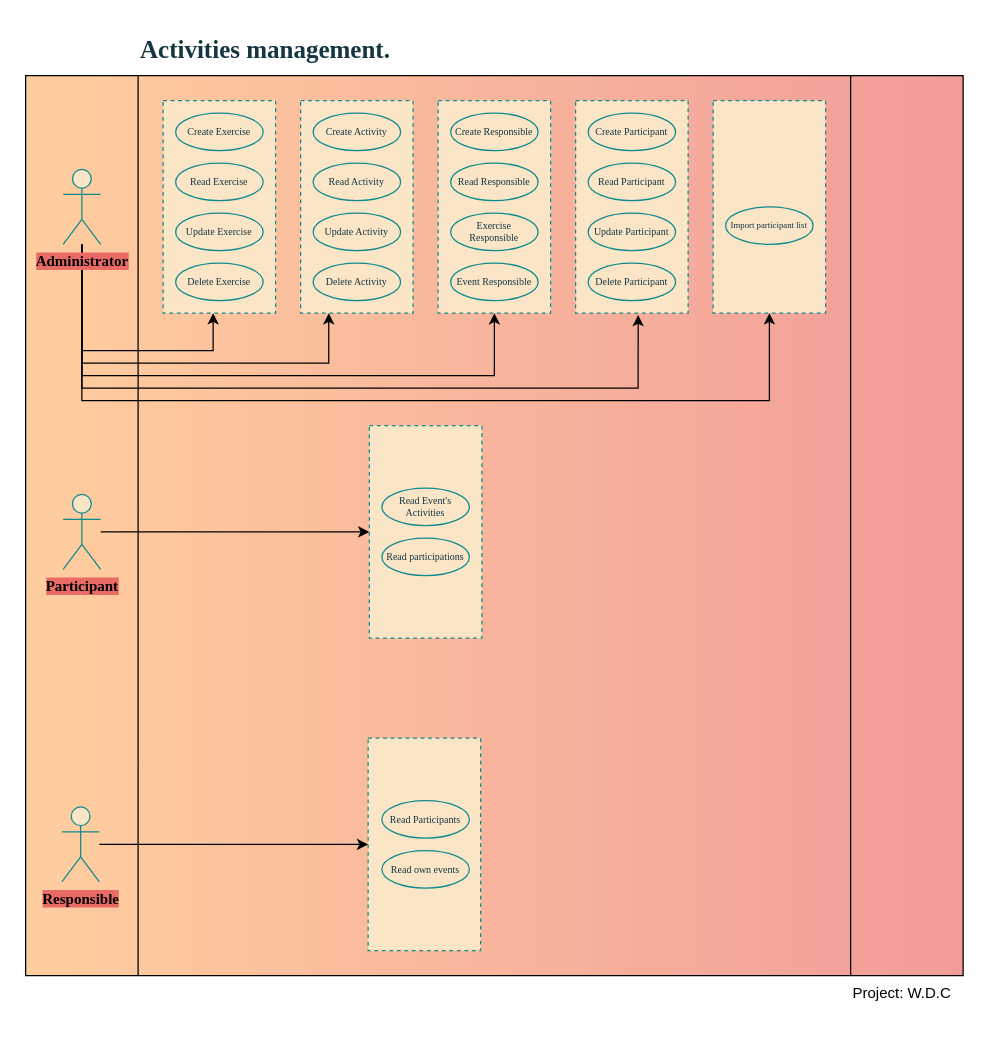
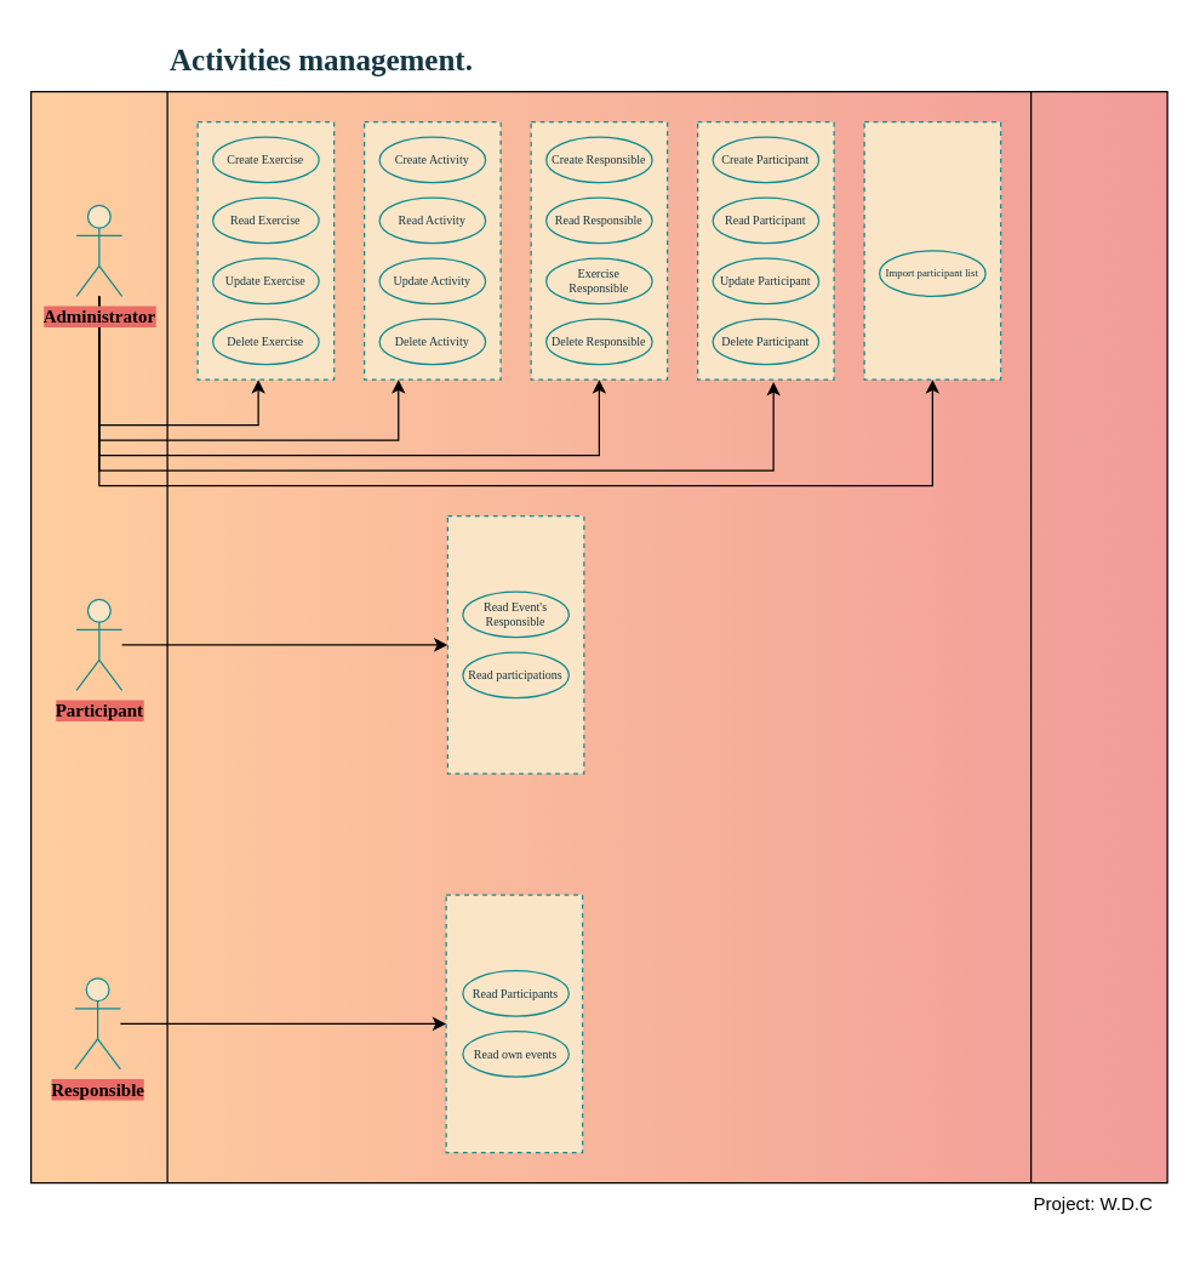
- <mxCell id="26" value="Event Responsible" style="ellipse;whiteSpace=wrap;html=1;rounded=0;shadow=0;strokeWidth=1;fillColor=#FAE5C7;fontSize=8;fontFamily=agave;strokeColor=#0F8B8D;fontColor=#143642;" vertex="1" parent="1"><mxGeometry x="360" y="210" width="70" height="30" as="geometry" /></mxCell>
+ <mxCell id="26" value="Delete Responsible" style="ellipse;whiteSpace=wrap;html=1;rounded=0;shadow=0;strokeWidth=1;fillColor=#FAE5C7;fontSize=8;fontFamily=agave;strokeColor=#0F8B8D;fontColor=#143642;" vertex="1" parent="1"><mxGeometry x="360" y="210" width="70" height="30" as="geometry" /></mxCell>
- <mxCell id="35" value="Read Event's Activities" style="ellipse;whiteSpace=wrap;html=1;rounded=0;shadow=0;strokeWidth=1;fillColor=#FAE5C7;fontSize=8;fontFamily=agave;strokeColor=#0F8B8D;fontColor=#143642;" vertex="1" parent="1"><mxGeometry x="305" y="390" width="70" height="30" as="geometry" /></mxCell>
+ <mxCell id="35" value="Read Event's Responsible" style="ellipse;whiteSpace=wrap;html=1;rounded=0;shadow=0;strokeWidth=1;fillColor=#FAE5C7;fontSize=8;fontFamily=agave;strokeColor=#0F8B8D;fontColor=#143642;" vertex="1" parent="1"><mxGeometry x="305" y="390" width="70" height="30" as="geometry" /></mxCell>
